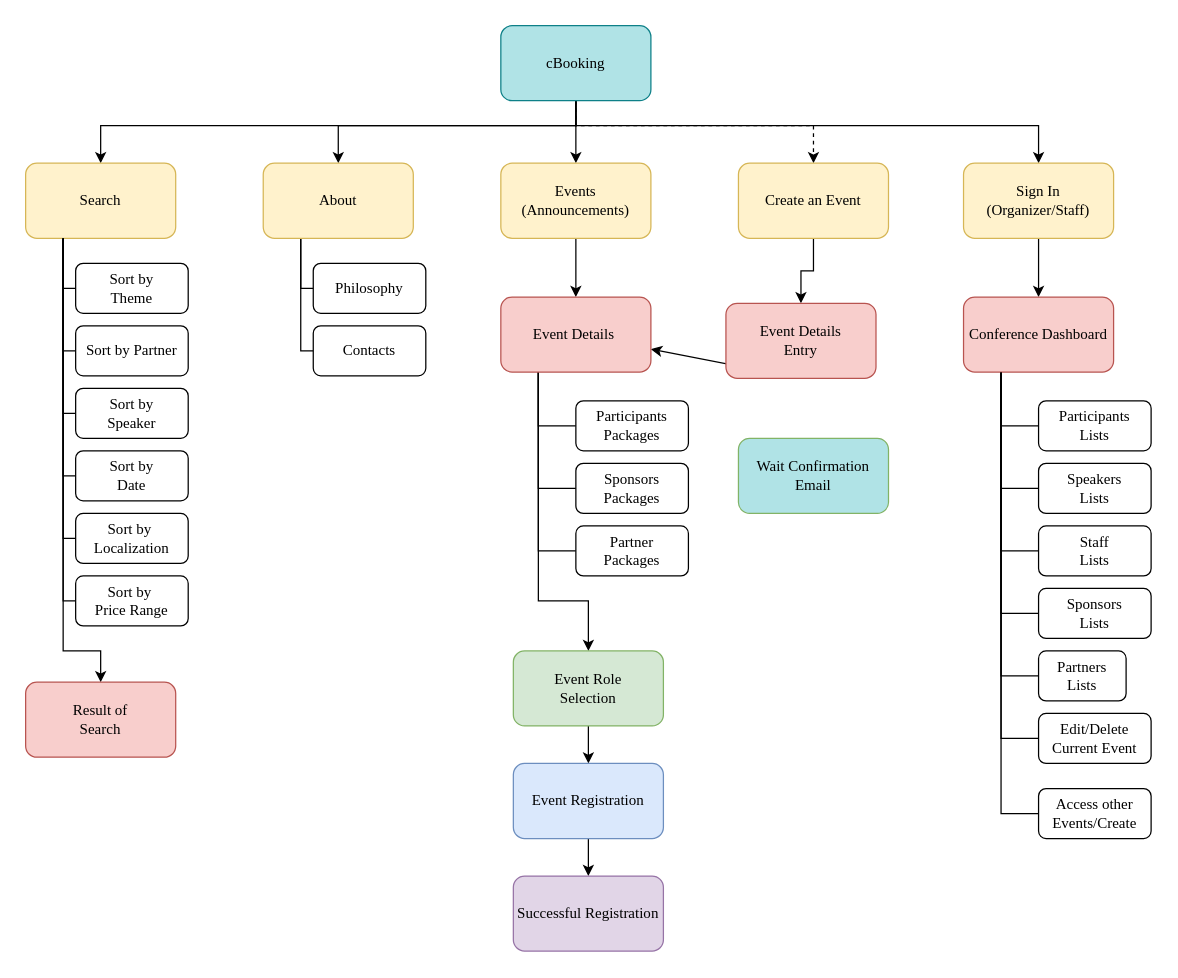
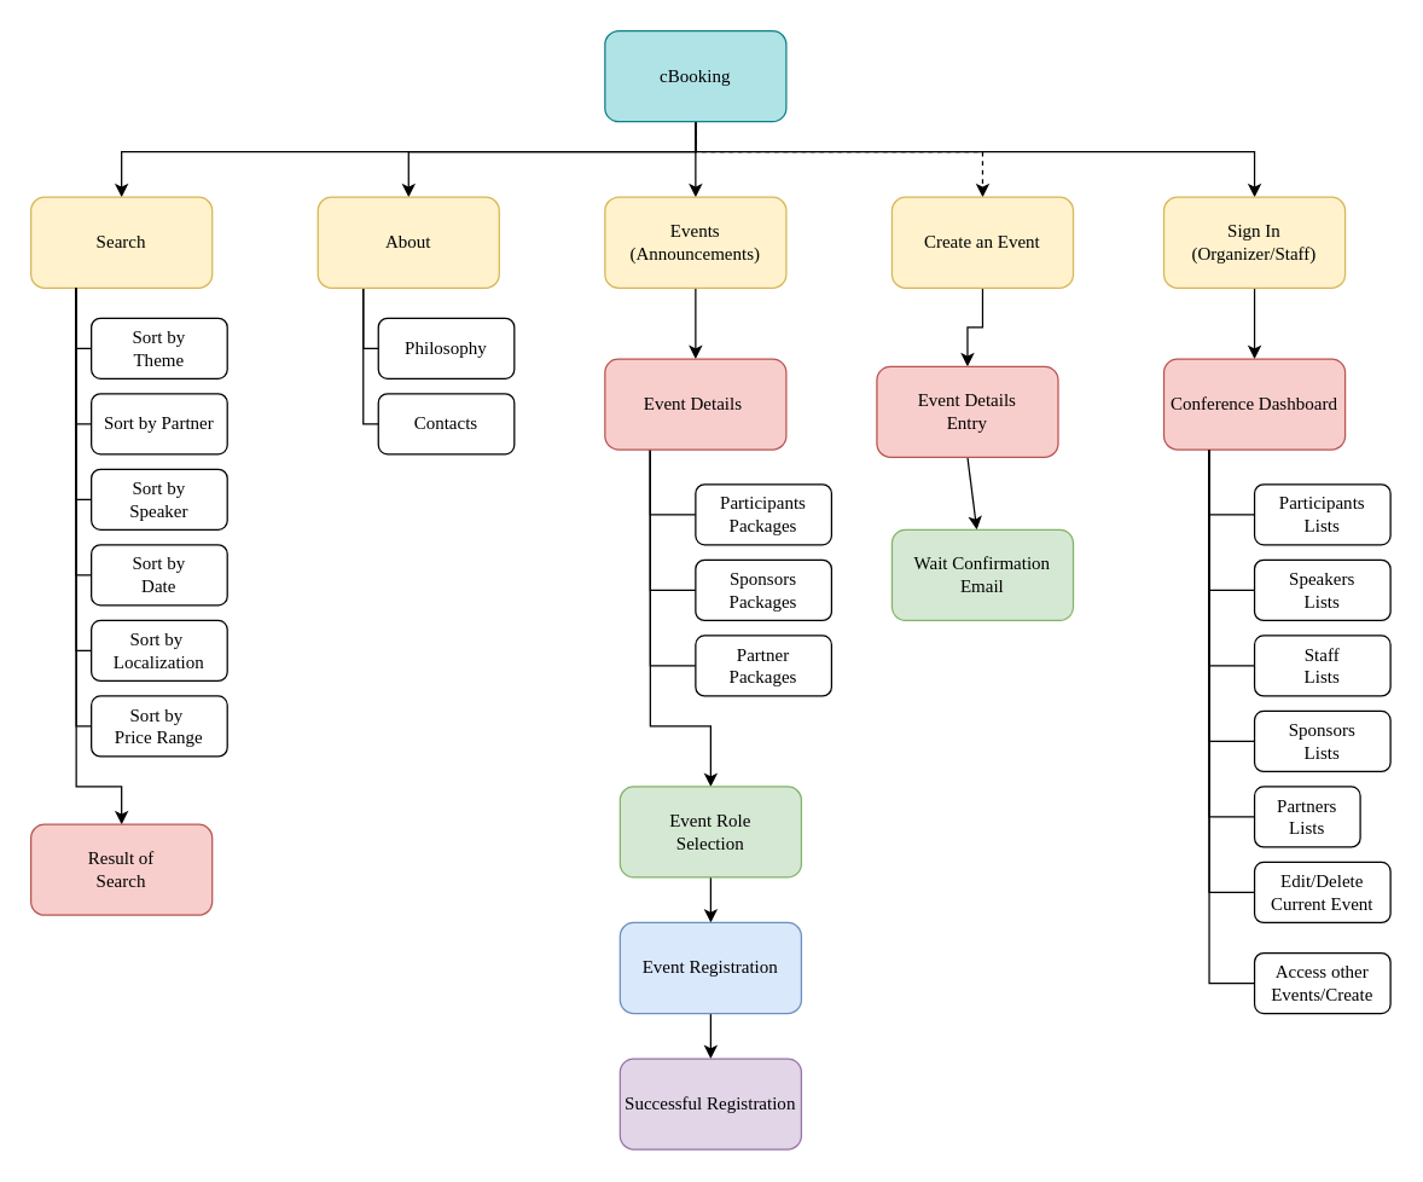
- <mxCell id="17" style="edgeStyle=none;rounded=0;orthogonalLoop=1;jettySize=auto;html=1;exitX=0.5;exitY=1;exitDx=0;exitDy=0;startArrow=none;startFill=0;endArrow=classic;endFill=1;fontFamily=Tahoma;" parent="1" source="18" target="33" edge="1"><mxGeometry relative="1" as="geometry" /></mxCell>
+ <mxCell id="17" style="edgeStyle=none;rounded=0;orthogonalLoop=1;jettySize=auto;html=1;exitX=0.5;exitY=1;exitDx=0;exitDy=0;startArrow=none;startFill=0;endArrow=classic;endFill=1;fontFamily=Tahoma;" parent="1" source="18" target="65" edge="1"><mxGeometry relative="1" as="geometry" /></mxCell>
- <mxCell id="65" value="Wait Confirmation Email" style="rounded=1;whiteSpace=wrap;html=1;fontFamily=Tahoma;fillColor=#b0e3e6;strokeColor=#82b366;" parent="1" vertex="1"><mxGeometry x="590" y="350" width="120" height="60" as="geometry" /></mxCell>
+ <mxCell id="65" value="Wait Confirmation Email" style="rounded=1;whiteSpace=wrap;html=1;fontFamily=Tahoma;fillColor=#d5e8d4;strokeColor=#82b366;" parent="1" vertex="1"><mxGeometry x="590" y="350" width="120" height="60" as="geometry" /></mxCell>
